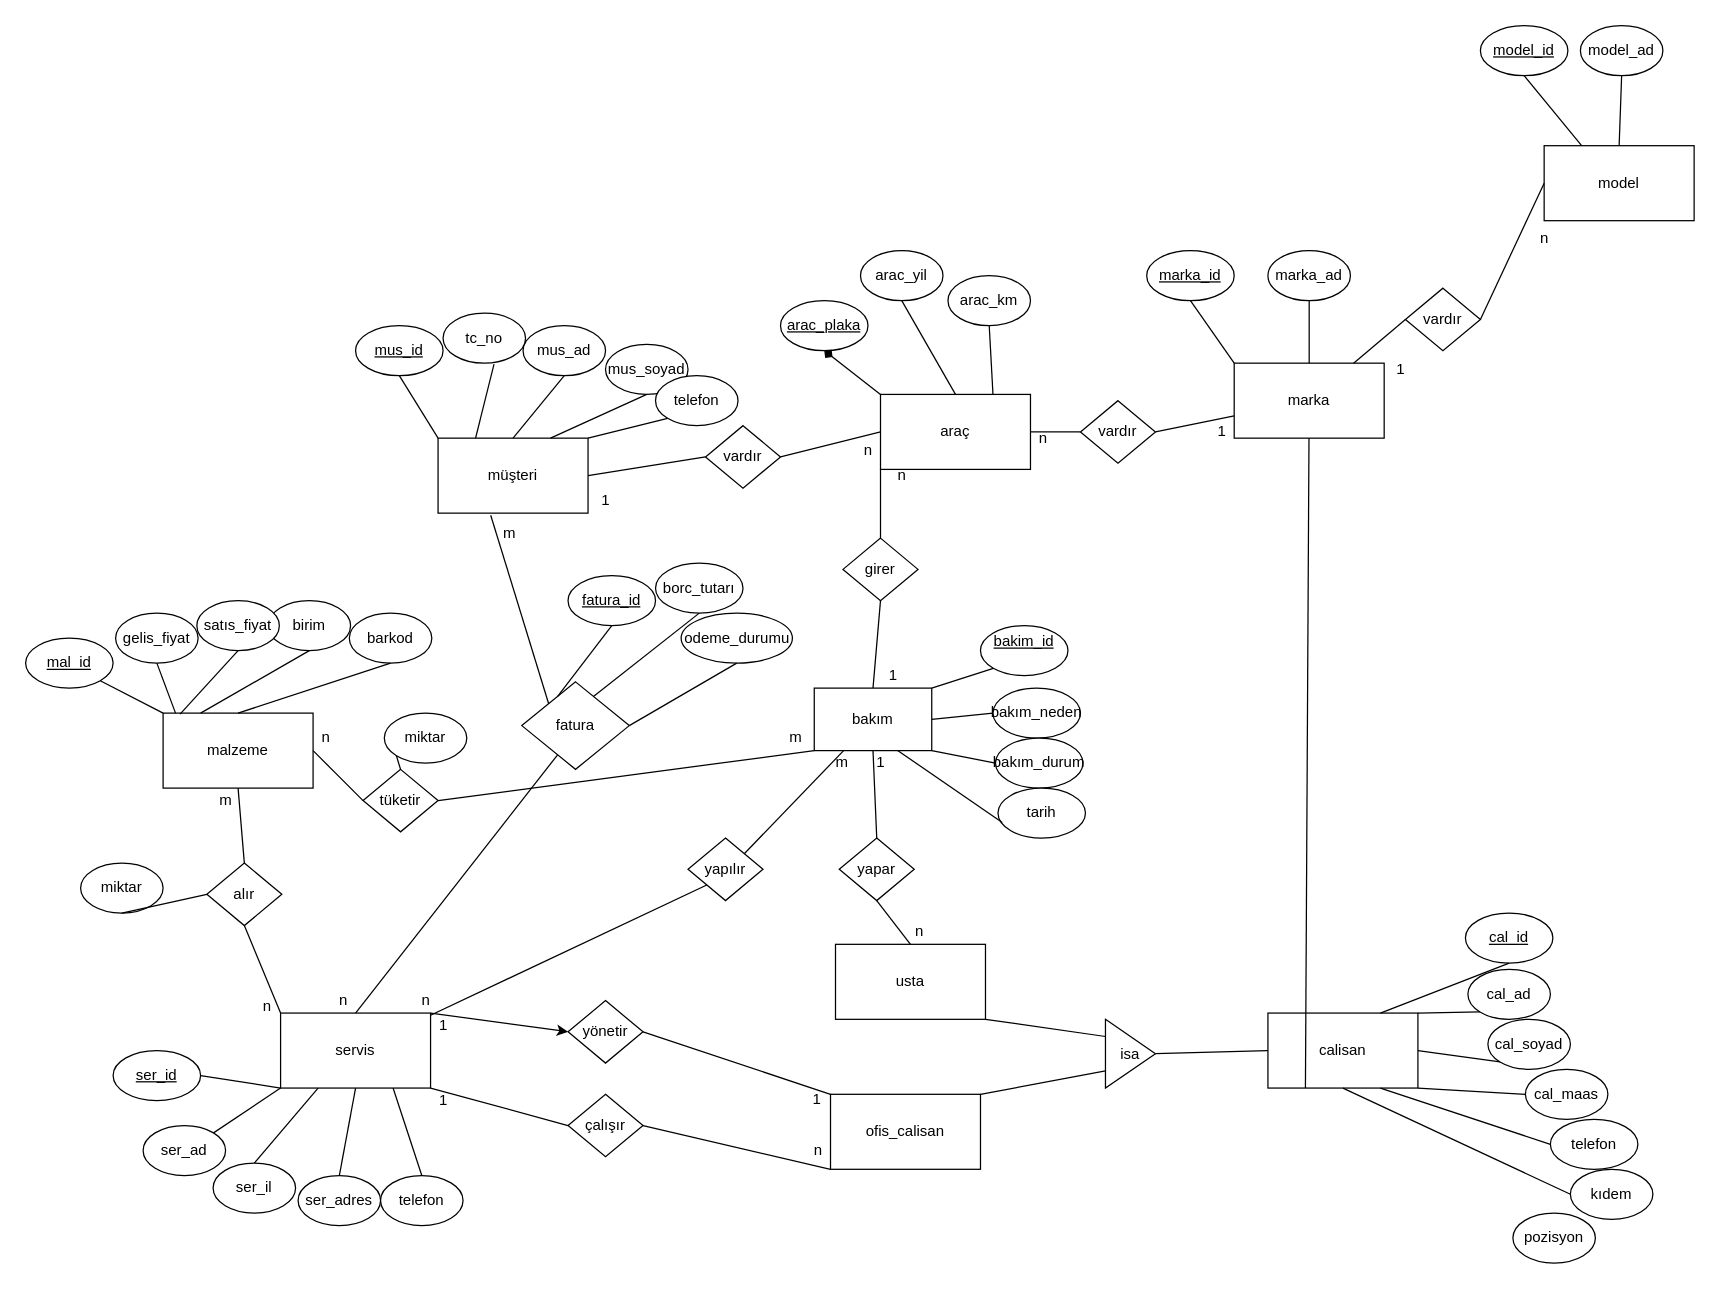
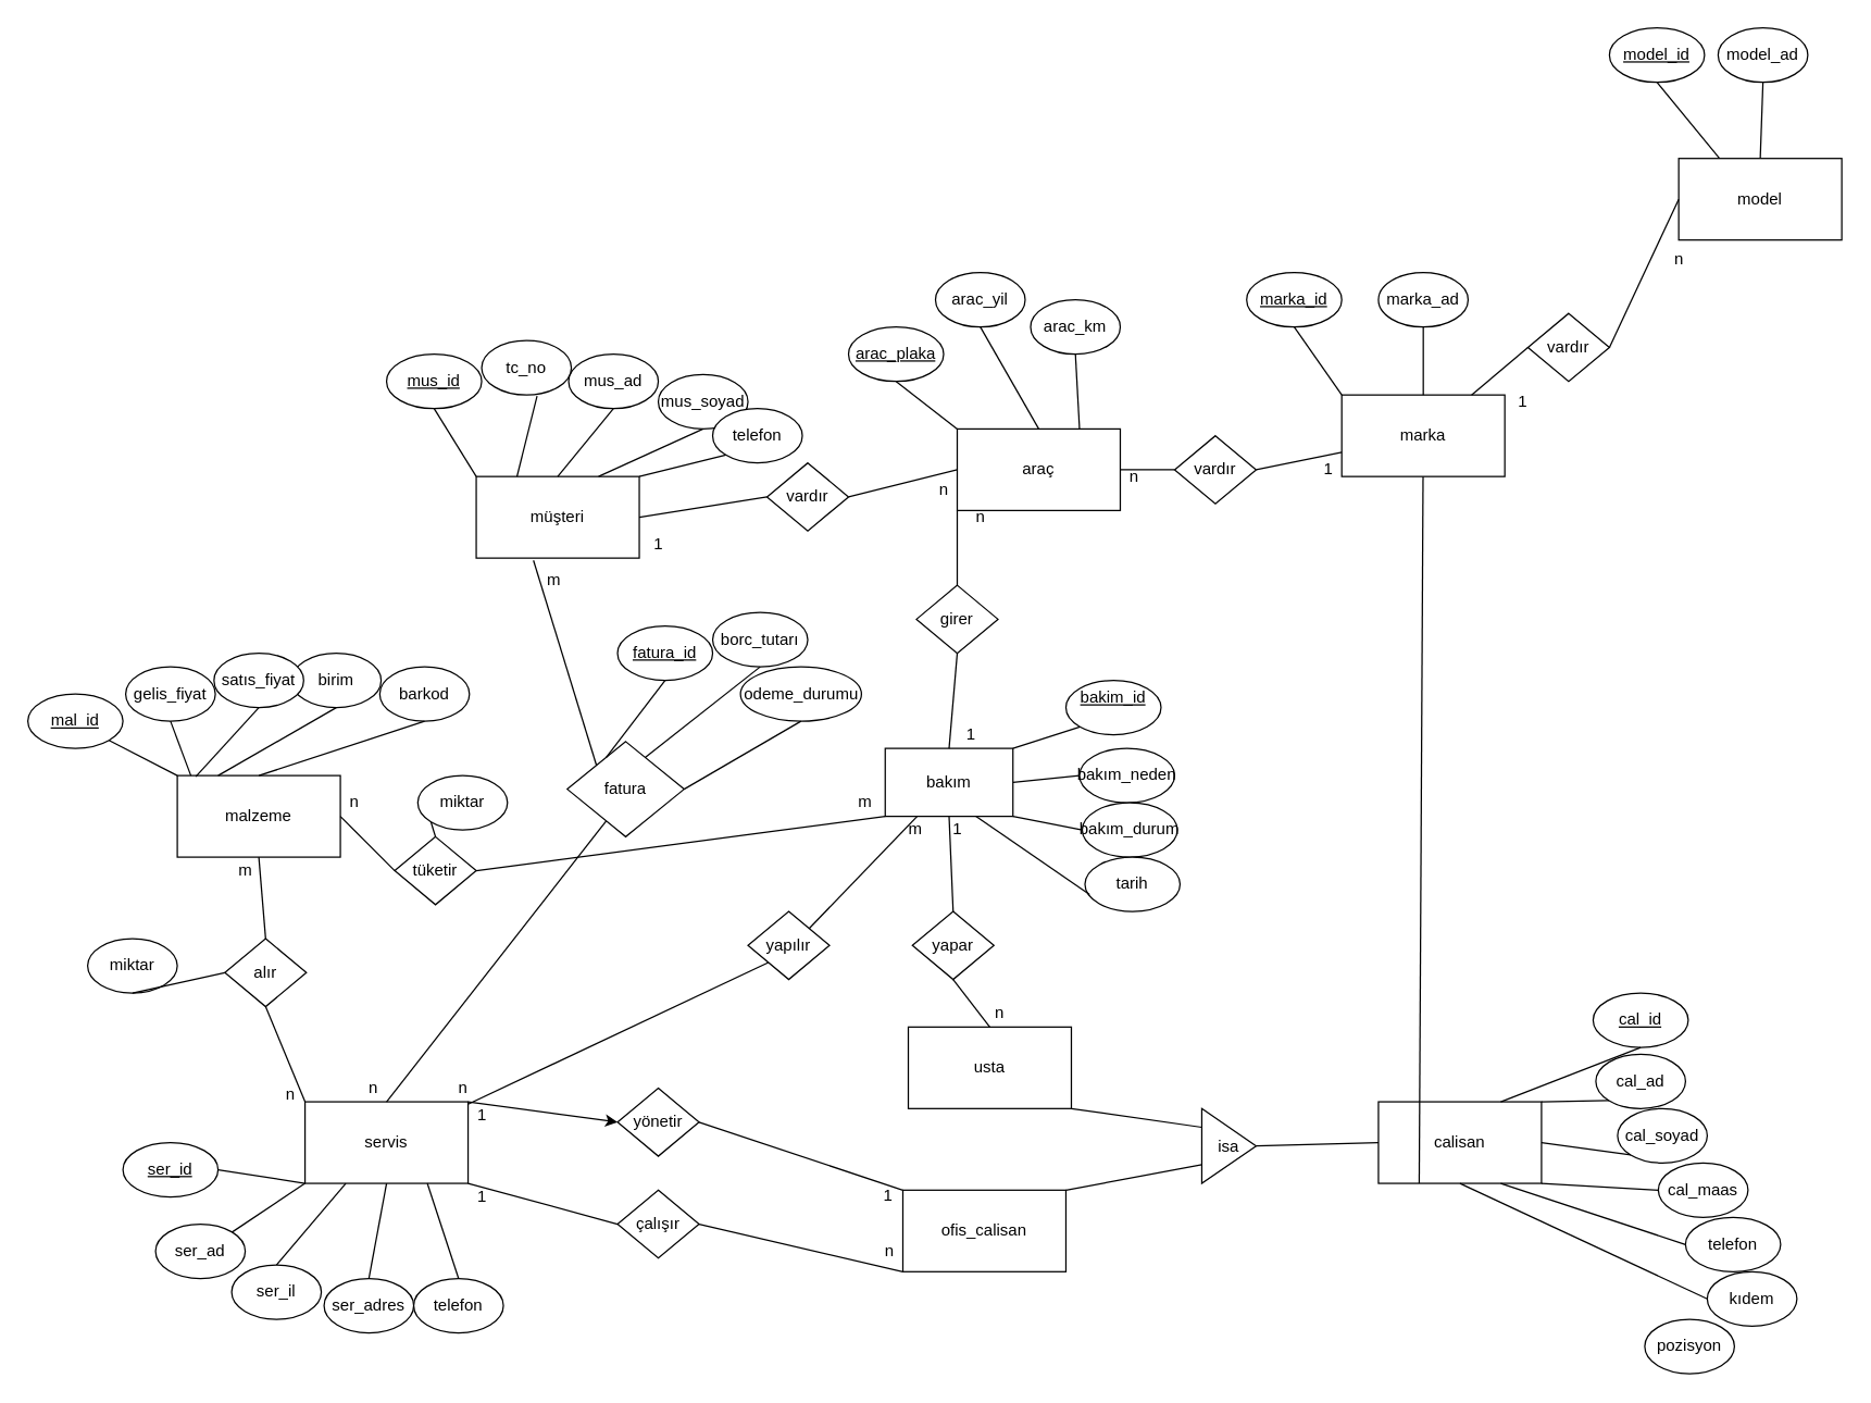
- <mxCell id="43" value="" style="endArrow=diamond;html=1;entryX=0.5;entryY=1;entryDx=0;entryDy=0;exitX=0;exitY=0;exitDx=0;exitDy=0;" parent="1" source="4" target="26" edge="1"><mxGeometry width="50" height="50" relative="1" as="geometry"><mxPoint x="510" y="390" as="sourcePoint" /><mxPoint x="547.665" y="324.142" as="targetPoint" /></mxGeometry></mxCell>
+ <mxCell id="43" value="" style="endArrow=none;html=1;entryX=0.5;entryY=1;entryDx=0;entryDy=0;exitX=0;exitY=0;exitDx=0;exitDy=0;" parent="1" source="4" target="26" edge="1"><mxGeometry width="50" height="50" relative="1" as="geometry"><mxPoint x="510" y="390" as="sourcePoint" /><mxPoint x="547.665" y="324.142" as="targetPoint" /></mxGeometry></mxCell>
